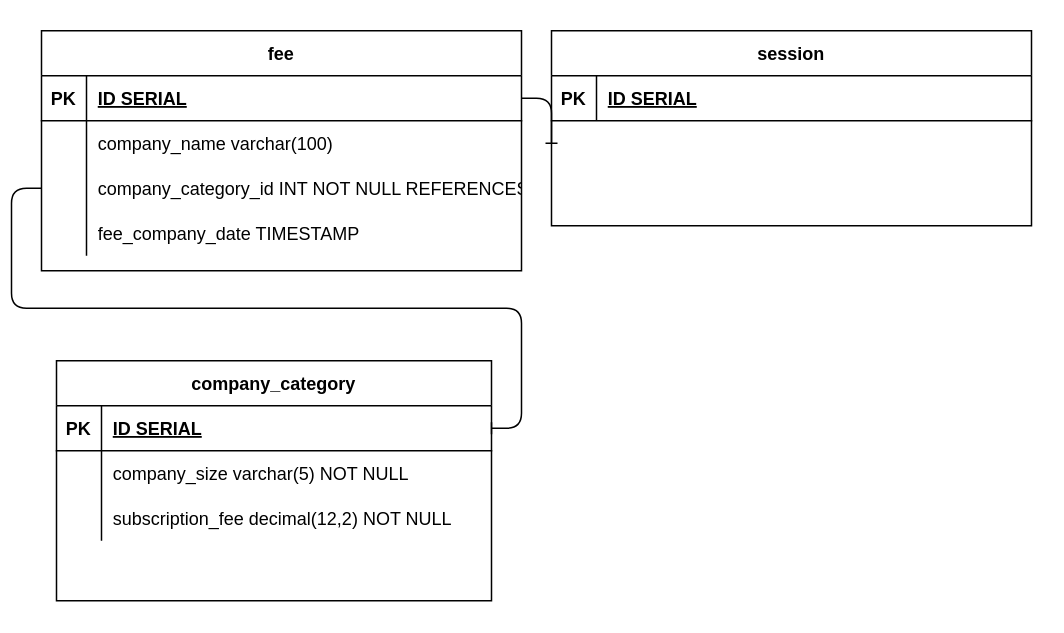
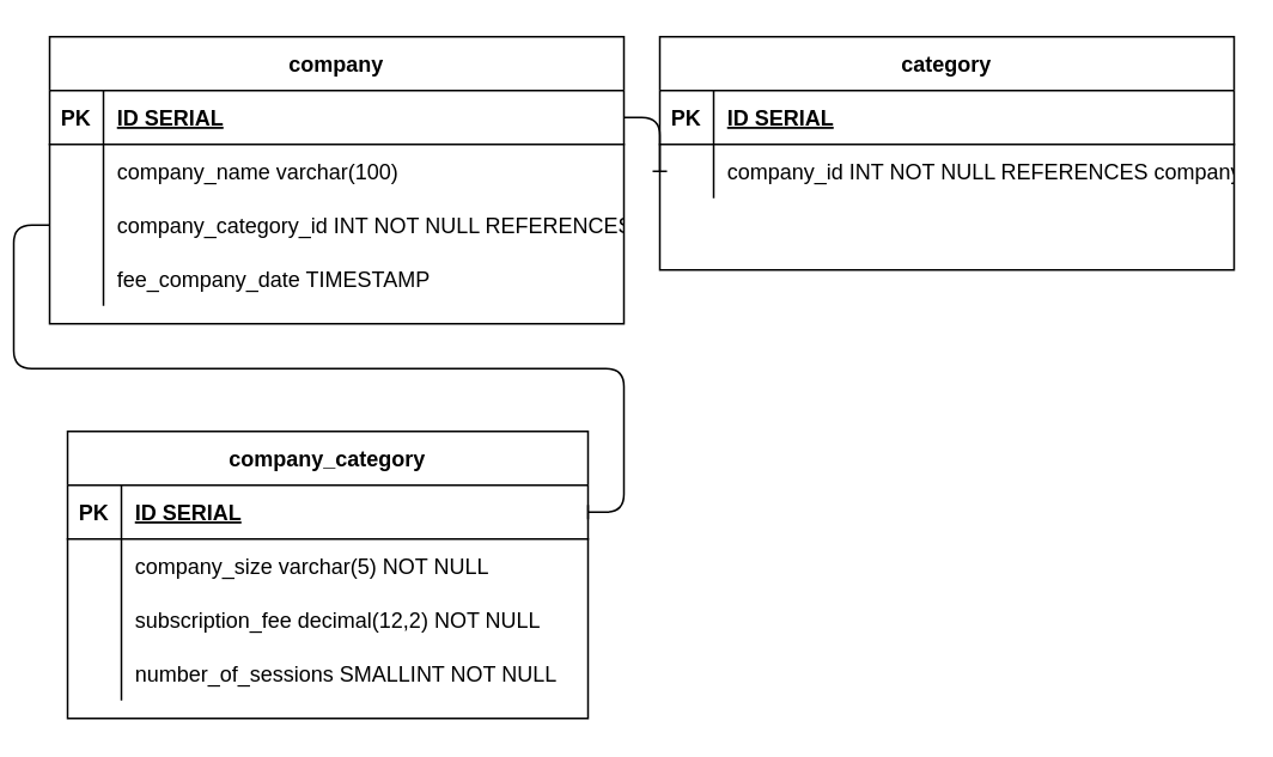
- <mxCell id="15" value="fee" style="shape=table;startSize=30;container=1;collapsible=1;childLayout=tableLayout;fixedRows=1;rowLines=0;fontStyle=1;align=center;resizeLast=1;" vertex="1" parent="1"><mxGeometry x="20" y="20" width="320" height="160" as="geometry" /></mxCell>
+ <mxCell id="15" value="company" style="shape=table;startSize=30;container=1;collapsible=1;childLayout=tableLayout;fixedRows=1;rowLines=0;fontStyle=1;align=center;resizeLast=1;" vertex="1" parent="1"><mxGeometry x="20" y="20" width="320" height="160" as="geometry" /></mxCell>
- <mxCell id="28" value="session" style="shape=table;startSize=30;container=1;collapsible=1;childLayout=tableLayout;fixedRows=1;rowLines=0;fontStyle=1;align=center;resizeLast=1;" vertex="1" parent="1"><mxGeometry x="360" y="20" width="320" height="130" as="geometry" /></mxCell>
+ <mxCell id="28" value="category" style="shape=table;startSize=30;container=1;collapsible=1;childLayout=tableLayout;fixedRows=1;rowLines=0;fontStyle=1;align=center;resizeLast=1;" vertex="1" parent="1"><mxGeometry x="360" y="20" width="320" height="130" as="geometry" /></mxCell>
+ <mxCell id="34" value="company_id INT NOT NULL REFERENCES company(id)" style="shape=partialRectangle;overflow=hidden;connectable=0;fillColor=none;top=0;left=0;bottom=0;right=0;align=left;spacingLeft=6;" vertex="1" parent="32"><mxGeometry x="30" width="290" height="30" as="geometry"><mxRectangle width="290" height="30" as="alternateBounds" /></mxGeometry></mxCell>
+ <mxCell id="14" value="number_of_sessions SMALLINT NOT NULL" style="shape=partialRectangle;overflow=hidden;connectable=0;fillColor=none;top=0;left=0;bottom=0;right=0;align=left;spacingLeft=6;" vertex="1" parent="12"><mxGeometry x="30" width="260" height="30" as="geometry"><mxRectangle width="260" height="30" as="alternateBounds" /></mxGeometry></mxCell>
